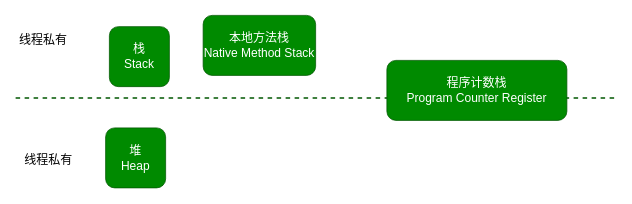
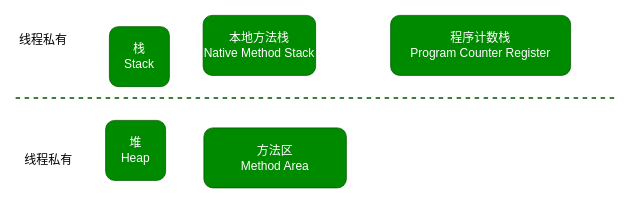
- <mxCell id="6" value="程序计数栈&lt;br&gt;Program Counter Register&lt;br&gt;" style="rounded=1;whiteSpace=wrap;html=1;comic=0;fontSize=16;fillColor=#008a00;strokeColor=#005700;fontColor=#ffffff;" vertex="1" parent="1"><mxGeometry x="515" y="80" width="240" height="80" as="geometry" /></mxCell>
+ <mxCell id="6" value="程序计数栈&lt;br&gt;Program Counter Register&lt;br&gt;" style="rounded=1;whiteSpace=wrap;html=1;comic=0;fontSize=16;fillColor=#008a00;strokeColor=#005700;fontColor=#ffffff;" vertex="1" parent="1"><mxGeometry x="520" y="20" width="240" height="80" as="geometry" /></mxCell>
- <mxCell id="8" value="堆&lt;br&gt;Heap&lt;br&gt;" style="whiteSpace=wrap;html=1;aspect=fixed;rounded=1;comic=0;fontSize=16;fillColor=#008a00;strokeColor=#005700;fontColor=#ffffff;" vertex="1" parent="1"><mxGeometry x="140" y="170" width="80" height="80" as="geometry" /></mxCell>
+ <mxCell id="8" value="堆&lt;br&gt;Heap&lt;br&gt;" style="whiteSpace=wrap;html=1;aspect=fixed;rounded=1;comic=0;fontSize=16;fillColor=#008a00;strokeColor=#005700;fontColor=#ffffff;" vertex="1" parent="1"><mxGeometry x="140" y="160" width="80" height="80" as="geometry" /></mxCell>
+ <mxCell id="9" value="方法区&lt;br&gt;Method Area&lt;br&gt;" style="rounded=1;whiteSpace=wrap;html=1;comic=0;fontSize=16;fillColor=#008a00;strokeColor=#005700;fontColor=#ffffff;" vertex="1" parent="1"><mxGeometry x="271" y="170" width="190" height="80" as="geometry" /></mxCell>
